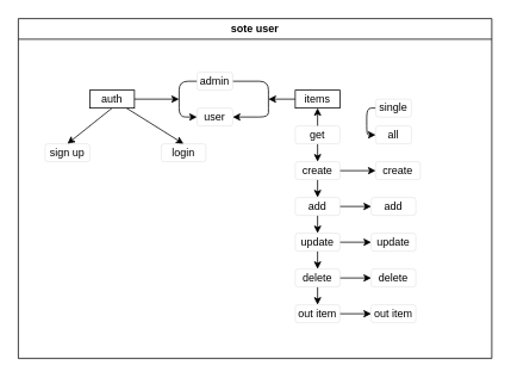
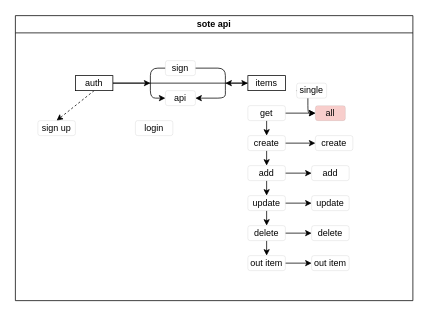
- <mxCell id="39" value="sote user" style="swimlane;whiteSpace=wrap;html=1;strokeWidth=1;" vertex="1" parent="1"><mxGeometry x="20" y="20" width="530" height="380" as="geometry" /></mxCell>
+ <mxCell id="39" value="sote api" style="swimlane;whiteSpace=wrap;html=1;strokeWidth=1;" vertex="1" parent="1"><mxGeometry x="20" y="20" width="530" height="380" as="geometry" /></mxCell>
- <mxCell id="25" value="admin" style="rounded=1;whiteSpace=wrap;html=1;strokeWidth=0;" vertex="1" parent="1"><mxGeometry x="220" y="80" width="40" height="20" as="geometry" /></mxCell>
+ <mxCell id="25" value="sign" style="rounded=1;whiteSpace=wrap;html=1;strokeWidth=0;" vertex="1" parent="1"><mxGeometry x="220" y="80" width="40" height="20" as="geometry" /></mxCell>
- <mxCell id="33" value="single" style="rounded=1;whiteSpace=wrap;html=1;strokeWidth=0;" vertex="1" parent="1"><mxGeometry x="420" y="110" width="40" height="20" as="geometry" /></mxCell>
+ <mxCell id="33" value="single" style="rounded=1;whiteSpace=wrap;html=1;strokeWidth=0;" vertex="1" parent="1"><mxGeometry x="395" y="110" width="40" height="20" as="geometry" /></mxCell>
- <mxCell id="22" value="user" style="rounded=1;whiteSpace=wrap;html=1;strokeWidth=0;" vertex="1" parent="1"><mxGeometry x="220" y="120" width="40" height="20" as="geometry" /></mxCell>
+ <mxCell id="22" value="api" style="rounded=1;whiteSpace=wrap;html=1;strokeWidth=0;" vertex="1" parent="1"><mxGeometry x="220" y="120" width="40" height="20" as="geometry" /></mxCell>
- <mxCell id="20" style="edgeStyle=none;html=1;" edge="1" parent="1" source="21" target="9"><mxGeometry relative="1" as="geometry" /></mxCell>
+ <mxCell id="20" style="edgeStyle=none;html=1;entryX=0;entryY=0.5;entryDx=0;entryDy=0;" edge="1" parent="1" source="21" target="31"><mxGeometry relative="1" as="geometry" /></mxCell>
- <mxCell id="3" style="edgeStyle=none;html=1;exitX=0.5;exitY=1;exitDx=0;exitDy=0;entryX=0.5;entryY=0;entryDx=0;entryDy=0;" edge="1" parent="1" source="5" target="6"><mxGeometry relative="1" as="geometry" /></mxCell>
+ <mxCell id="3" style="edgeStyle=none;html=1;exitX=0.5;exitY=1;exitDx=0;exitDy=0;entryX=0.5;entryY=0;entryDx=0;entryDy=0;dashed=1;" edge="1" parent="1" source="5" target="6"><mxGeometry relative="1" as="geometry" /></mxCell>
- <mxCell id="2" value="" style="edgeStyle=none;html=1;entryX=0.5;entryY=0;entryDx=0;entryDy=0;" edge="1" parent="1" source="5" target="7"><mxGeometry relative="1" as="geometry" /></mxCell>
+ <mxCell id="2" value="" style="edgeStyle=none;html=1;" edge="1" parent="1" source="5" target="9"><mxGeometry relative="1" as="geometry" /></mxCell>
- <mxCell id="31" value="all" style="rounded=1;whiteSpace=wrap;html=1;strokeWidth=0;" vertex="1" parent="1"><mxGeometry x="420" y="140" width="40" height="20" as="geometry" /></mxCell>
+ <mxCell id="31" value="all" style="rounded=1;whiteSpace=wrap;html=1;strokeWidth=0;fillColor=#f8cecc;" vertex="1" parent="1"><mxGeometry x="420" y="140" width="40" height="20" as="geometry" /></mxCell>
- <mxCell id="7" value="login" style="rounded=1;whiteSpace=wrap;html=1;strokeWidth=0;dashed=1;" vertex="1" parent="1"><mxGeometry x="180" y="160" width="50" height="20" as="geometry" /></mxCell>
+ <mxCell id="7" value="login" style="rounded=1;whiteSpace=wrap;html=1;strokeWidth=0;" vertex="1" parent="1"><mxGeometry x="180" y="160" width="50" height="20" as="geometry" /></mxCell>
